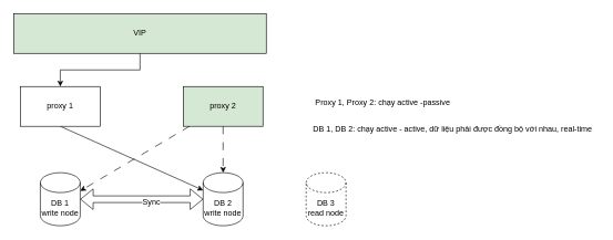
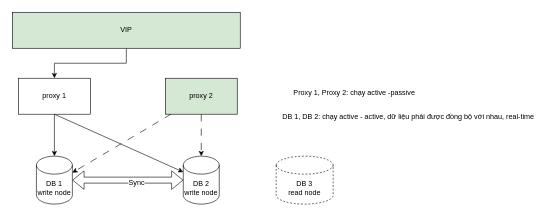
- <mxCell id="14" value="Proxy 1, Proxy 2: chạy active -passive" style="text;html=1;align=center;verticalAlign=middle;resizable=0;points=[];autosize=1;strokeColor=none;fillColor=none;fontSize=12;" vertex="1" parent="1"><mxGeometry x="460" y="140" width="230" height="30" as="geometry" /></mxCell>
+ <mxCell id="14" value="Proxy 1, Proxy 2: chạy active -passive" style="text;html=1;align=center;verticalAlign=middle;resizable=0;points=[];autosize=1;strokeColor=none;fillColor=none;fontSize=12;" vertex="1" parent="1"><mxGeometry x="475" y="140" width="230" height="30" as="geometry" /></mxCell>
+ <mxCell id="4" style="edgeStyle=orthogonalEdgeStyle;rounded=0;orthogonalLoop=1;jettySize=auto;html=1;fontSize=12;" edge="1" parent="1" source="6" target="2"><mxGeometry relative="1" as="geometry" /></mxCell>
- <mxCell id="16" value="DB 3&lt;br&gt;read node" style="shape=cylinder3;whiteSpace=wrap;html=1;boundedLbl=1;backgroundOutline=1;size=15;fontSize=12;dashed=1;" vertex="1" parent="1"><mxGeometry x="460" y="260" width="60" height="80" as="geometry" /></mxCell>
+ <mxCell id="16" value="DB 3&lt;br&gt;read node" style="shape=cylinder3;whiteSpace=wrap;html=1;boundedLbl=1;backgroundOutline=1;size=15;fontSize=12;dashed=1;" vertex="1" parent="1"><mxGeometry x="460" y="260" width="95" height="80" as="geometry" /></mxCell>
